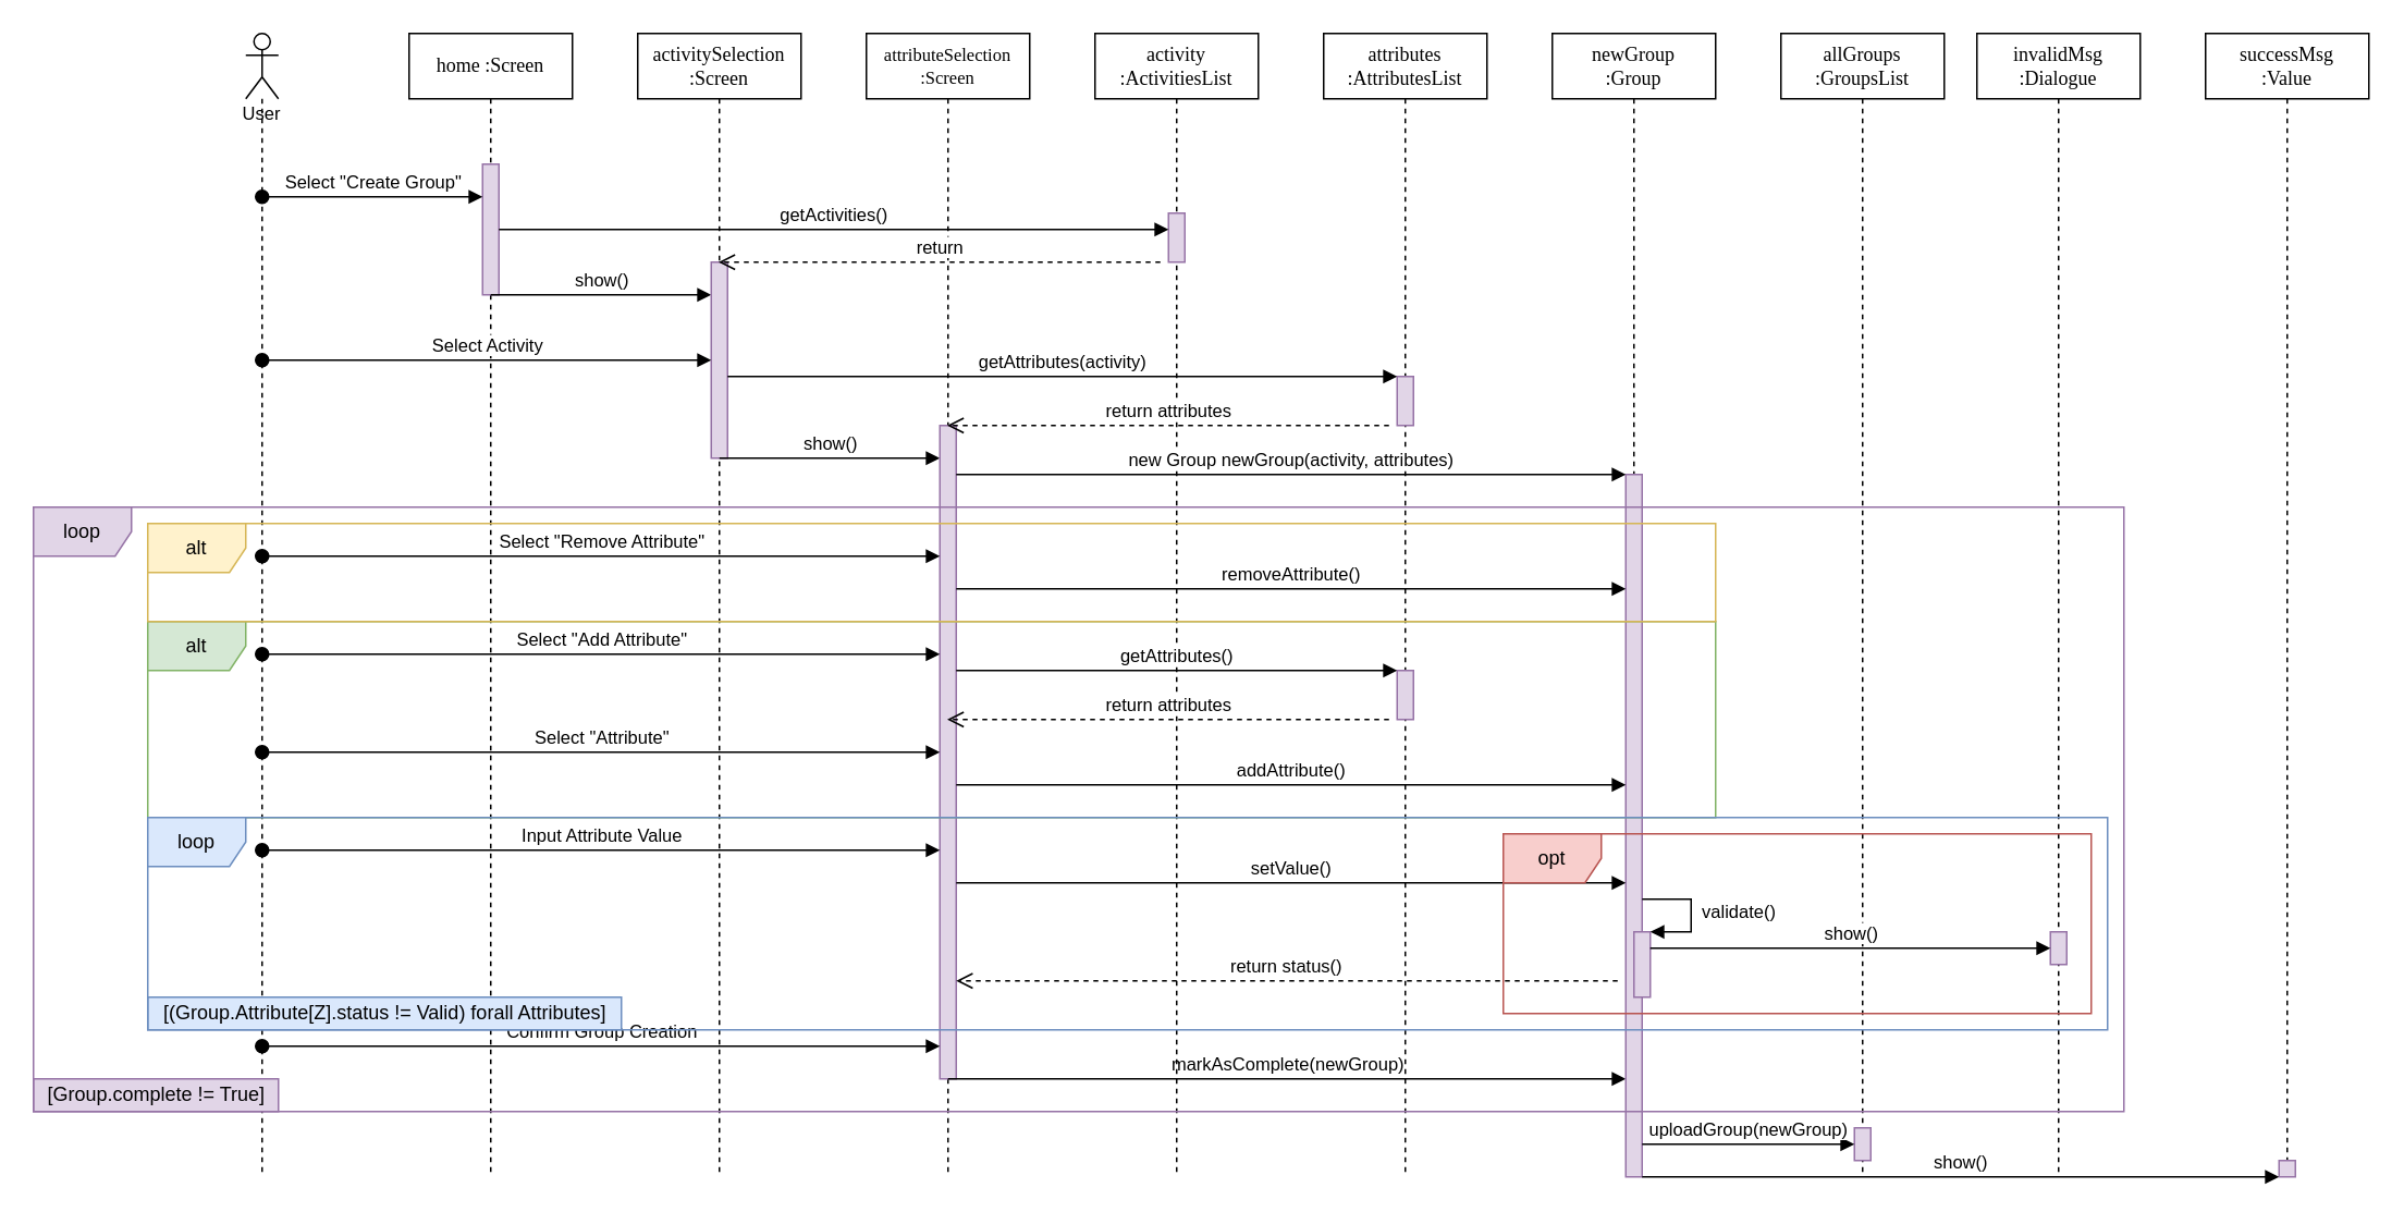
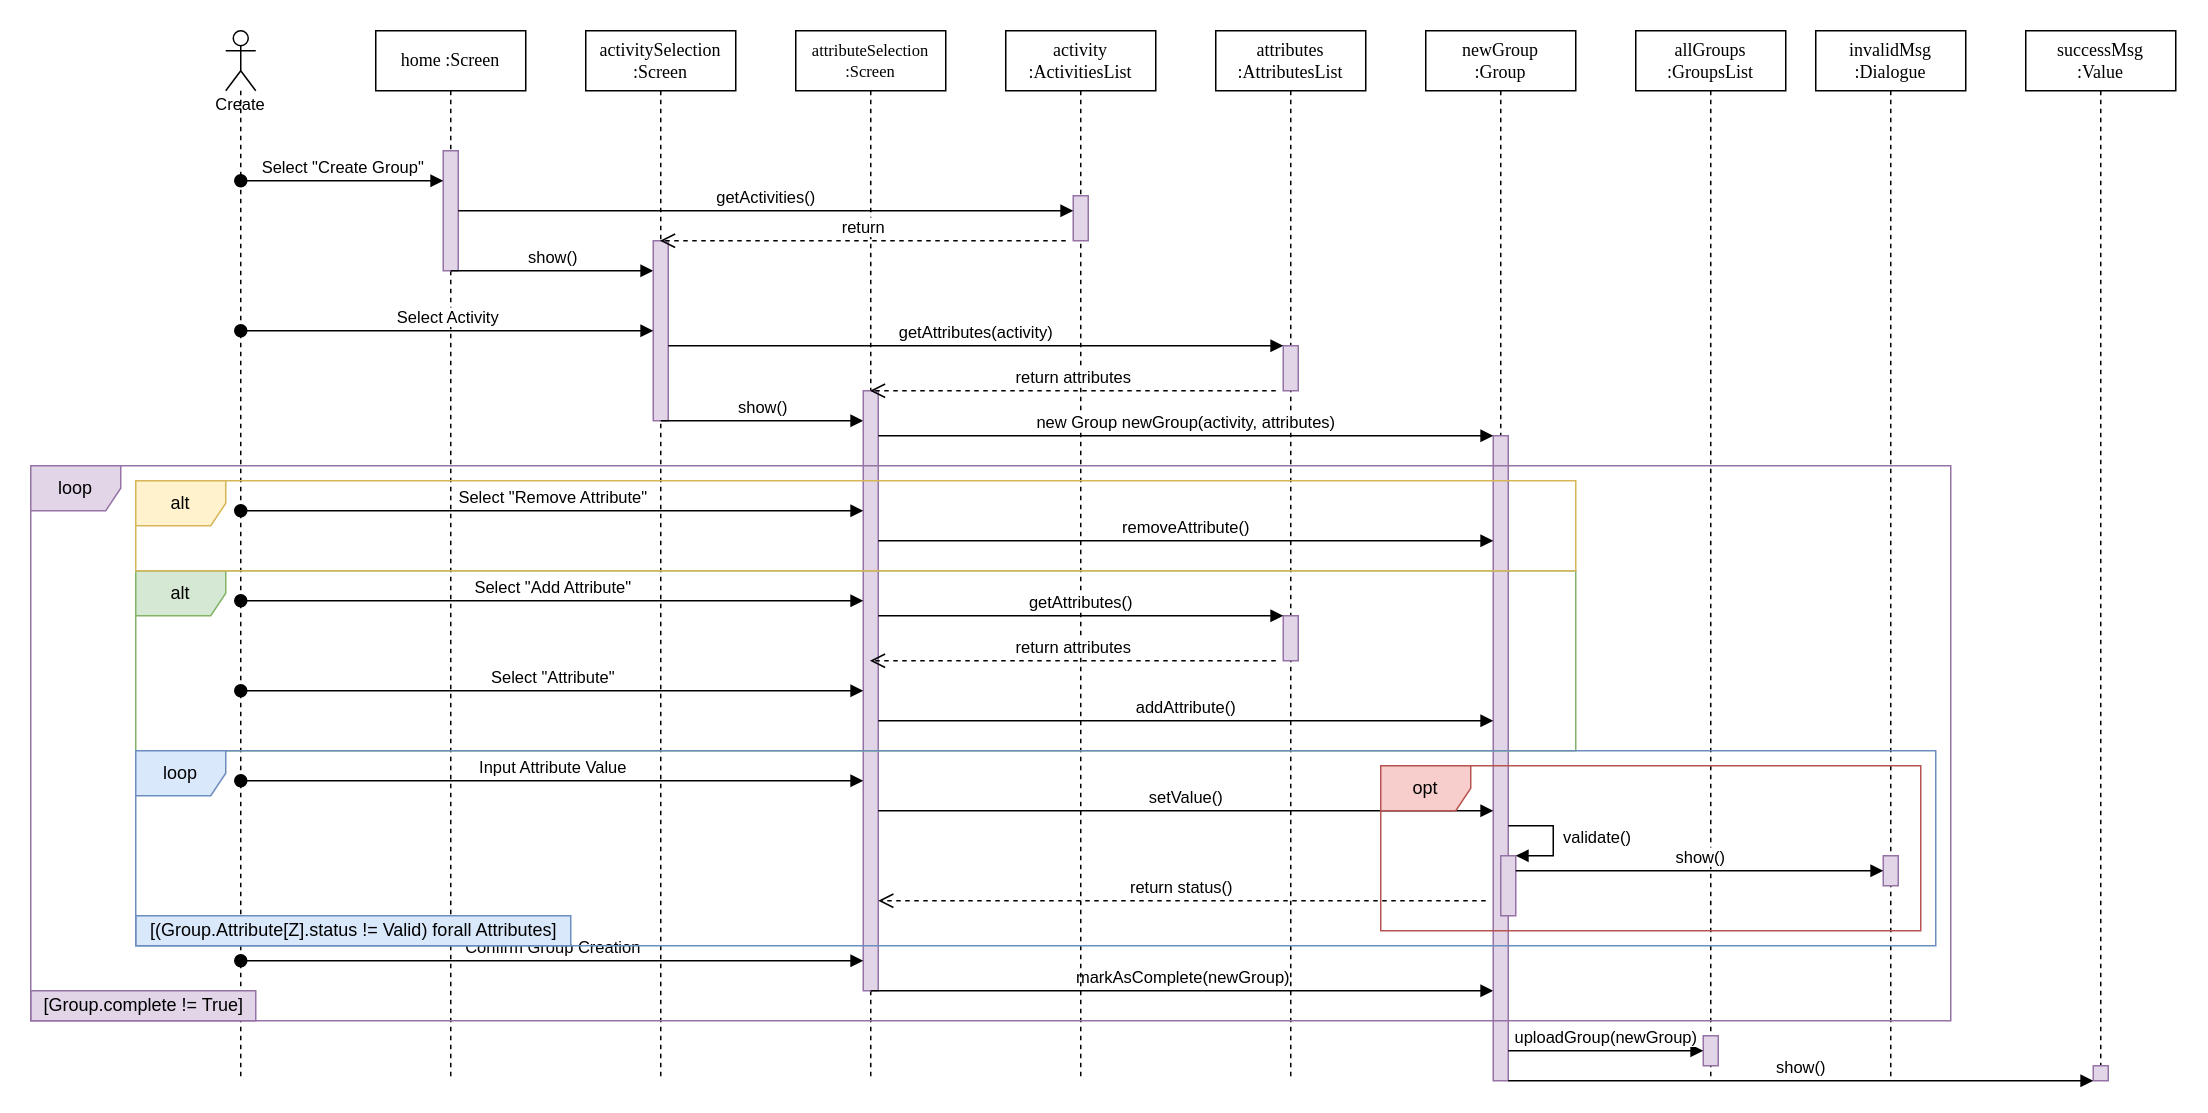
- <mxCell id="38" value="User" style="shape=umlLifeline;participant=umlActor;perimeter=lifelinePerimeter;whiteSpace=wrap;html=1;container=1;collapsible=0;recursiveResize=0;verticalAlign=top;spacingTop=36;outlineConnect=0;rounded=0;fontSize=11;" vertex="1" parent="1"><mxGeometry x="150" y="20" width="20" height="700" as="geometry" /></mxCell>
+ <mxCell id="38" value="Create" style="shape=umlLifeline;participant=umlActor;perimeter=lifelinePerimeter;whiteSpace=wrap;html=1;container=1;collapsible=0;recursiveResize=0;verticalAlign=top;spacingTop=36;outlineConnect=0;rounded=0;fontSize=11;" vertex="1" parent="1"><mxGeometry x="150" y="20" width="20" height="700" as="geometry" /></mxCell>
